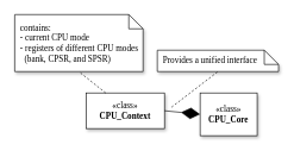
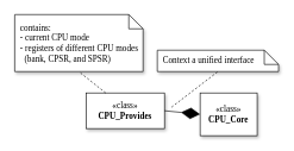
- <mxCell id="7" value="&lt;div style=&quot;&quot;&gt;&amp;nbsp; Provides a unified interface&lt;/div&gt;" style="shape=note;size=20;whiteSpace=wrap;html=1;align=left;fontFamily=Computer Modern;shadow=1;" vertex="1" parent="1"><mxGeometry x="220" y="70" width="170" height="30" as="geometry" /></mxCell>
+ <mxCell id="7" value="&lt;div style=&quot;&quot;&gt;&amp;nbsp; Context a unified interface&lt;/div&gt;" style="shape=note;size=20;whiteSpace=wrap;html=1;align=left;fontFamily=Computer Modern;shadow=1;" vertex="1" parent="1"><mxGeometry x="220" y="70" width="170" height="30" as="geometry" /></mxCell>
- <mxCell id="2" value="«class»&lt;br&gt;&lt;b&gt;CPU_Context&lt;/b&gt;" style="html=1;whiteSpace=wrap;fontFamily=Computer Modern;shadow=1;" parent="1" vertex="1"><mxGeometry x="120" y="130" width="110" height="50" as="geometry" /></mxCell>
+ <mxCell id="2" value="«class»&lt;br&gt;&lt;b&gt;CPU_Provides&lt;/b&gt;" style="html=1;whiteSpace=wrap;fontFamily=Computer Modern;shadow=1;" parent="1" vertex="1"><mxGeometry x="120" y="130" width="110" height="50" as="geometry" /></mxCell>
